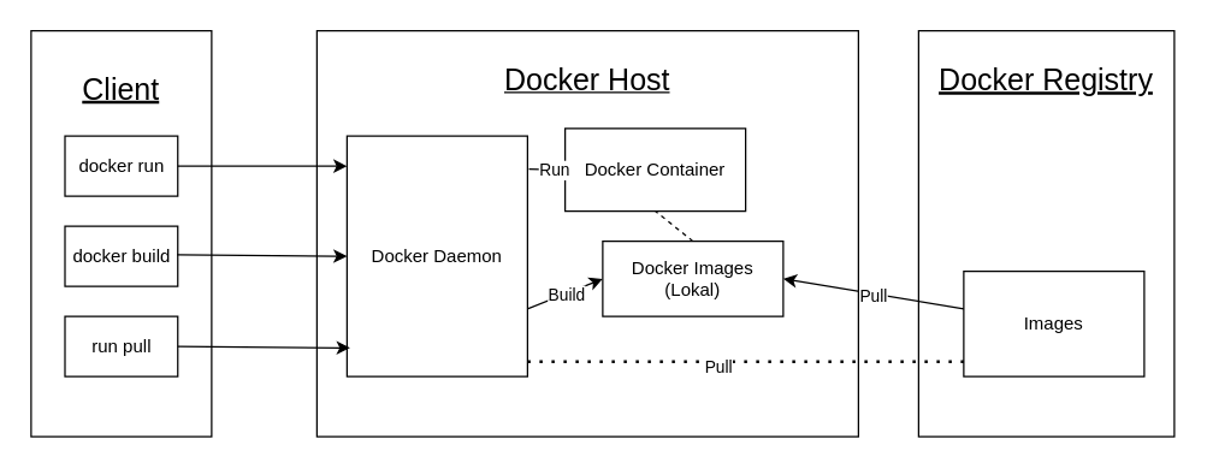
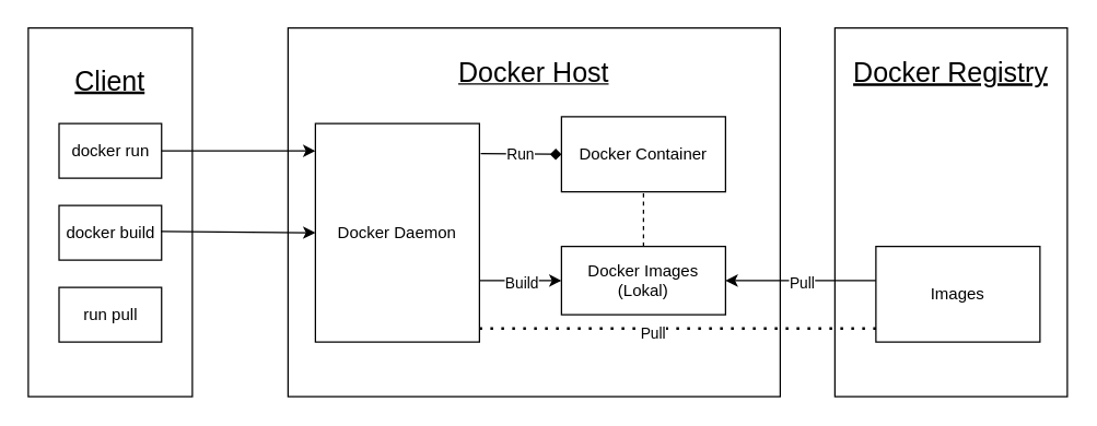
- <mxCell id="8" value="Docker Container" style="rounded=0;whiteSpace=wrap;html=1;" parent="1" vertex="1"><mxGeometry x="375" y="85" width="120" height="55" as="geometry" /></mxCell>
+ <mxCell id="8" value="Docker Container" style="rounded=0;whiteSpace=wrap;html=1;" parent="1" vertex="1"><mxGeometry x="410" y="85" width="120" height="55" as="geometry" /></mxCell>
- <mxCell id="9" value="&lt;div&gt;Docker Images&lt;br&gt;(Lokal)&lt;br&gt;&lt;/div&gt;" style="rounded=0;whiteSpace=wrap;html=1;" parent="1" vertex="1"><mxGeometry x="400" y="160" width="120" height="50" as="geometry" /></mxCell>
+ <mxCell id="9" value="&lt;div&gt;Docker Images&lt;br&gt;(Lokal)&lt;br&gt;&lt;/div&gt;" style="rounded=0;whiteSpace=wrap;html=1;" parent="1" vertex="1"><mxGeometry x="410" y="180" width="120" height="50" as="geometry" /></mxCell>
- <mxCell id="14" value="" style="endArrow=classic;html=1;rounded=0;exitX=1;exitY=0.5;exitDx=0;exitDy=0;entryX=0.017;entryY=0.881;entryDx=0;entryDy=0;entryPerimeter=0;" parent="1" source="6" target="7" edge="1"><mxGeometry width="50" height="50" relative="1" as="geometry"><mxPoint x="127" y="179" as="sourcePoint" /><mxPoint x="240" y="180" as="targetPoint" /></mxGeometry></mxCell>
